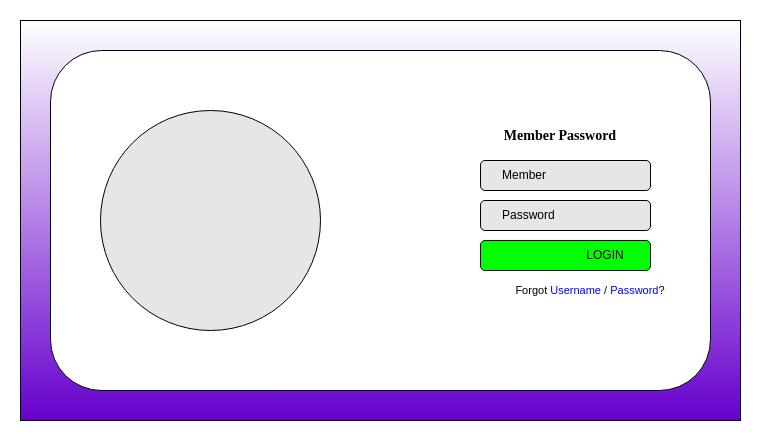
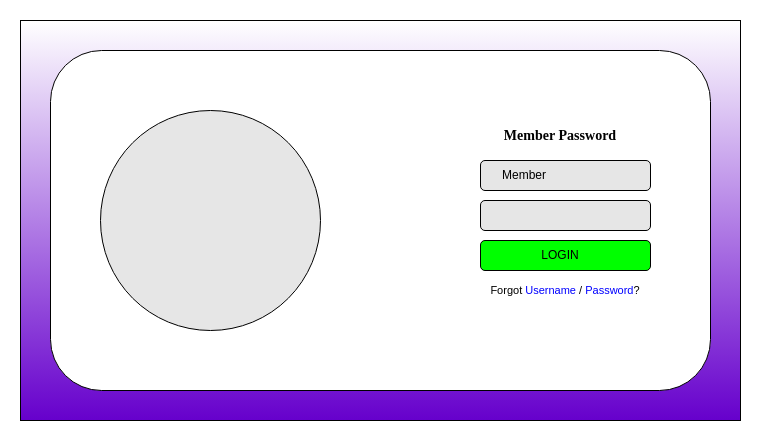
- <mxCell id="11" value="Password" style="text;html=1;strokeColor=none;fillColor=none;align=left;verticalAlign=middle;whiteSpace=wrap;rounded=0;" vertex="1" parent="1"><mxGeometry x="500" y="205" width="80" height="20" as="geometry" /></mxCell>
- <mxCell id="12" value="LOGIN" style="text;html=1;strokeColor=none;fillColor=none;align=center;verticalAlign=middle;whiteSpace=wrap;rounded=0;" vertex="1" parent="1"><mxGeometry x="565" y="245" width="80" height="20" as="geometry" /></mxCell>
+ <mxCell id="12" value="LOGIN" style="text;html=1;strokeColor=none;fillColor=none;align=center;verticalAlign=middle;whiteSpace=wrap;rounded=0;" vertex="1" parent="1"><mxGeometry x="520" y="245" width="80" height="20" as="geometry" /></mxCell>
- <mxCell id="9" value="&lt;font style=&quot;font-size: 11px&quot;&gt;Forgot &lt;font color=&quot;#0000FF&quot;&gt;Username &lt;/font&gt;/ &lt;font color=&quot;#0000FF&quot;&gt;Password&lt;/font&gt;?&lt;/font&gt;" style="text;html=1;strokeColor=none;fillColor=none;align=center;verticalAlign=middle;whiteSpace=wrap;rounded=0;" vertex="1" parent="1"><mxGeometry x="505" y="280" width="170" height="20" as="geometry" /></mxCell>
+ <mxCell id="9" value="&lt;font style=&quot;font-size: 11px&quot;&gt;Forgot &lt;font color=&quot;#0000FF&quot;&gt;Username &lt;/font&gt;/ &lt;font color=&quot;#0000FF&quot;&gt;Password&lt;/font&gt;?&lt;/font&gt;" style="text;html=1;strokeColor=none;fillColor=none;align=center;verticalAlign=middle;whiteSpace=wrap;rounded=0;" vertex="1" parent="1"><mxGeometry x="480" y="280" width="170" height="20" as="geometry" /></mxCell>
